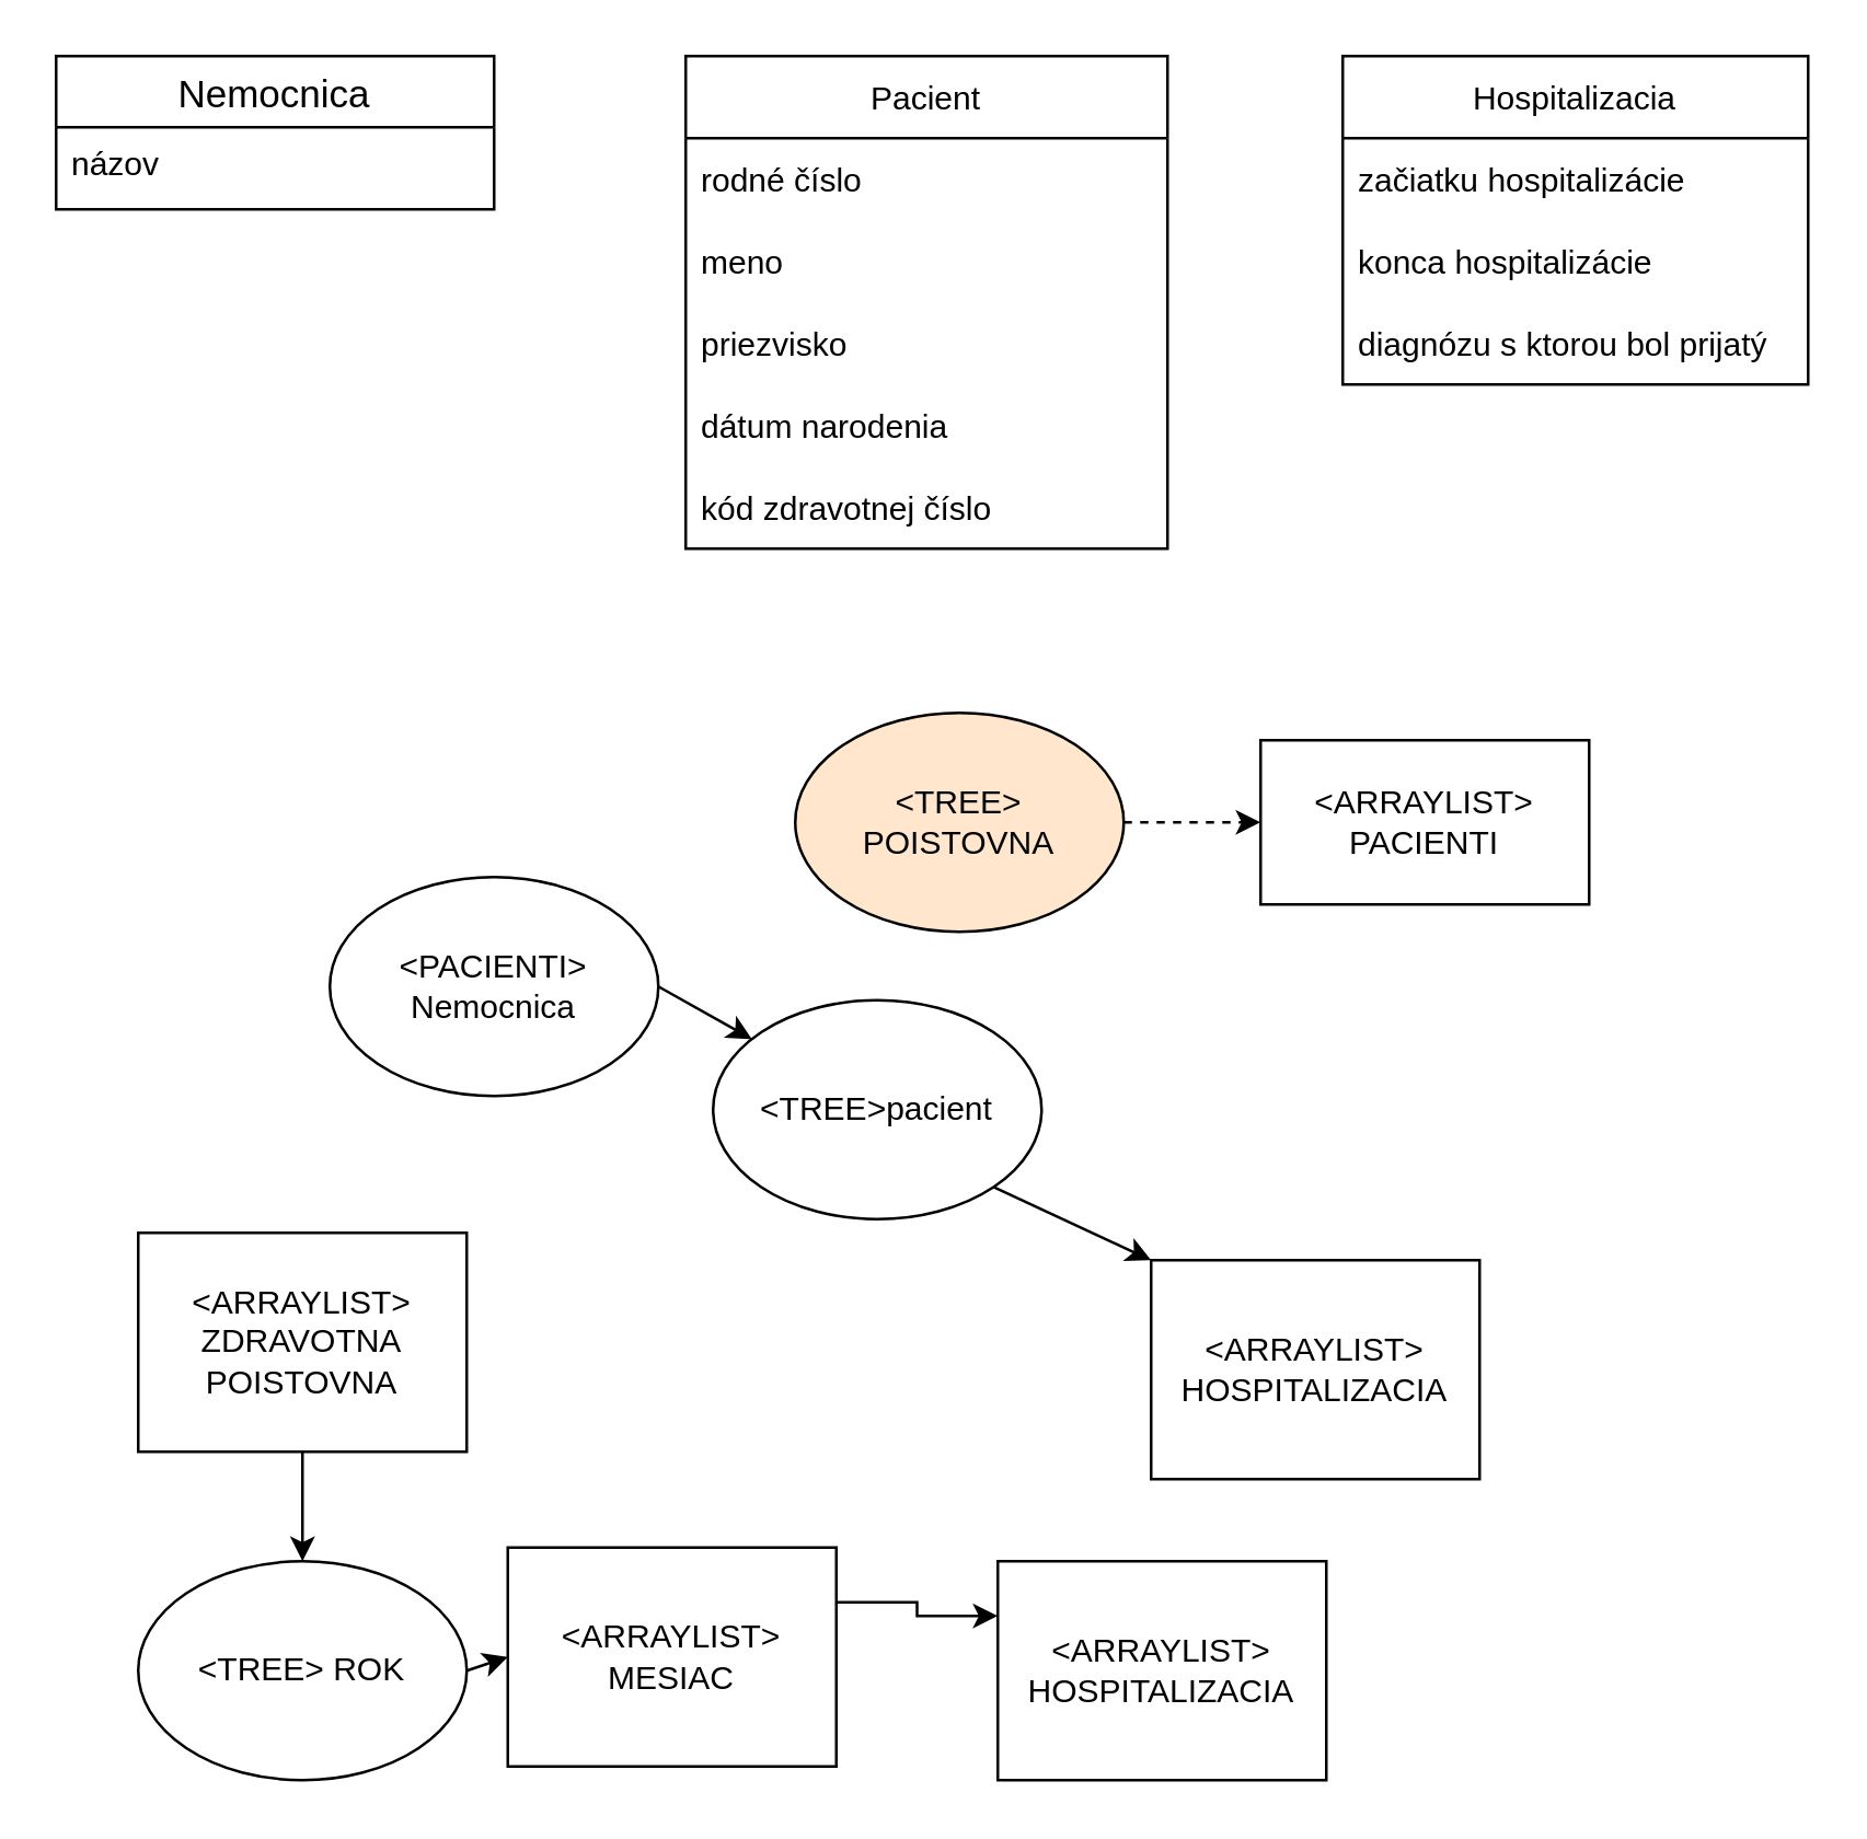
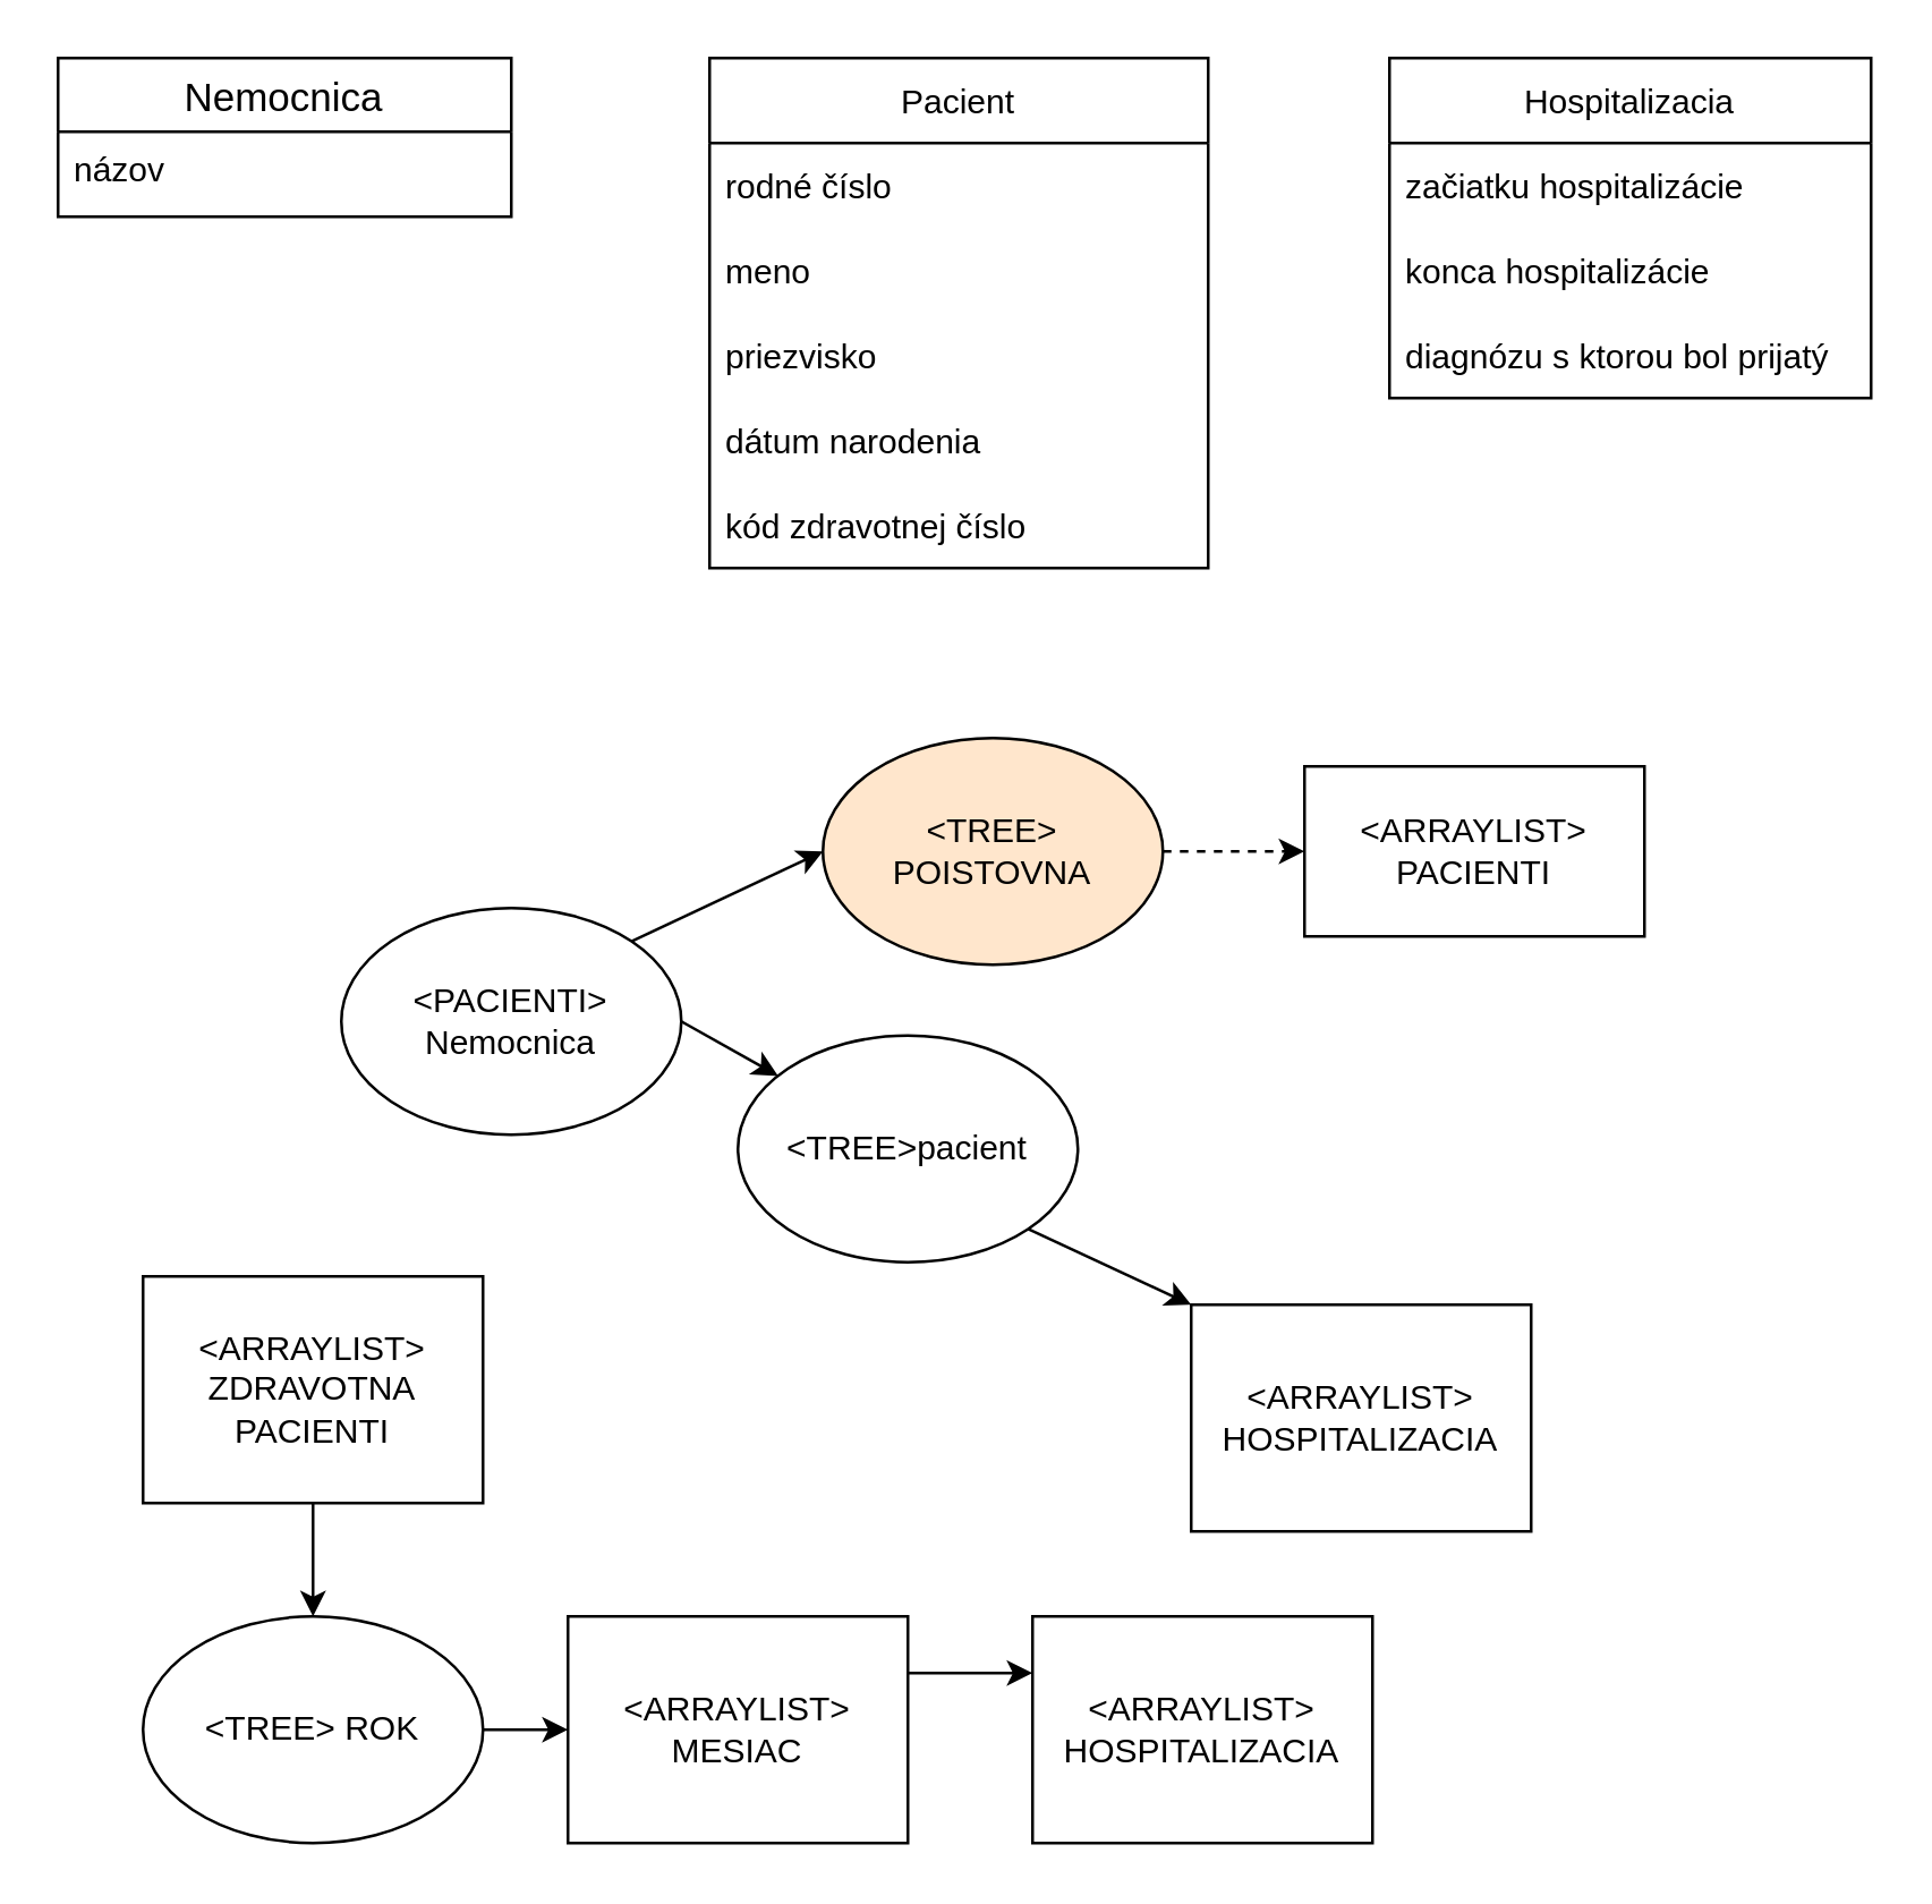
+ <mxCell id="14" style="rounded=0;orthogonalLoop=1;jettySize=auto;html=1;exitX=1;exitY=0;exitDx=0;exitDy=0;entryX=0;entryY=0.5;entryDx=0;entryDy=0;" edge="1" parent="1" source="15" target="28"><mxGeometry relative="1" as="geometry" /></mxCell>
- <mxCell id="20" value="&amp;lt;ARRAYLIST&amp;gt; ZDRAVOTNA POISTOVNA" style="square;whiteSpace=wrap;html=1;" vertex="1" parent="1"><mxGeometry x="50" y="450" width="120" height="80" as="geometry" /></mxCell>
+ <mxCell id="20" value="&amp;lt;ARRAYLIST&amp;gt; ZDRAVOTNA PACIENTI" style="square;whiteSpace=wrap;html=1;" vertex="1" parent="1"><mxGeometry x="50" y="450" width="120" height="80" as="geometry" /></mxCell>
- <mxCell id="24" value="&amp;lt;ARRAYLIST&amp;gt; MESIAC" style="SQUARE;whiteSpace=wrap;html=1;" vertex="1" parent="1"><mxGeometry x="185" y="565" width="120" height="80" as="geometry" /></mxCell>
+ <mxCell id="24" value="&amp;lt;ARRAYLIST&amp;gt; MESIAC" style="SQUARE;whiteSpace=wrap;html=1;" vertex="1" parent="1"><mxGeometry x="200" y="570" width="120" height="80" as="geometry" /></mxCell>
